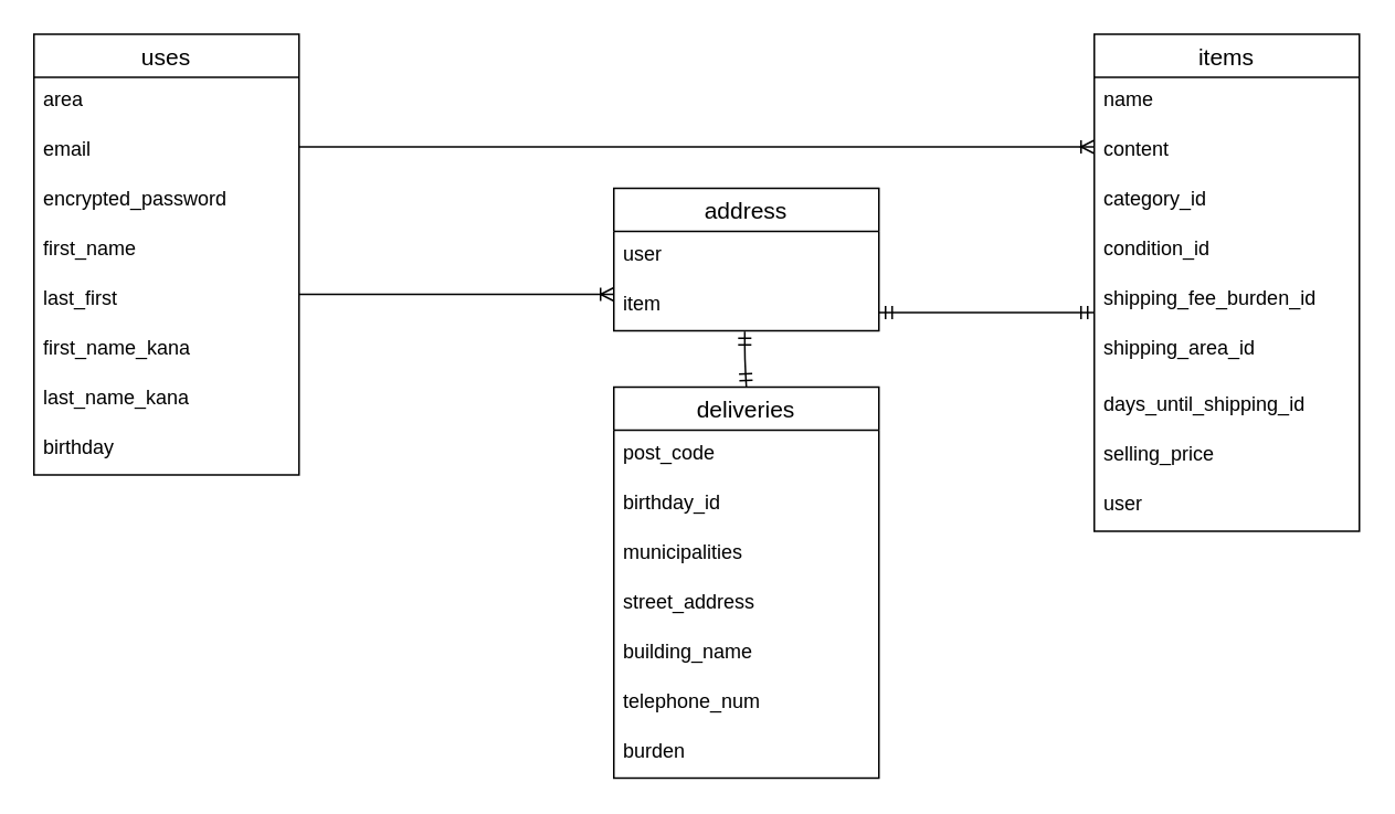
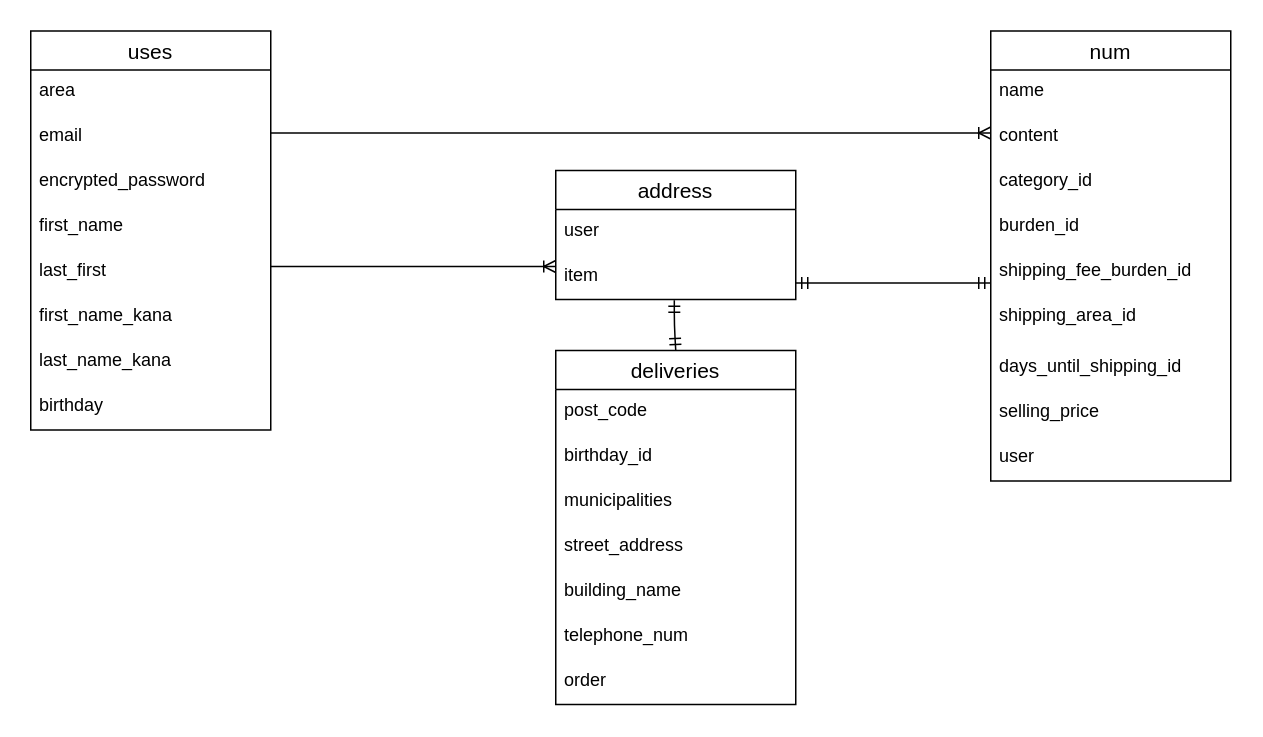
- <mxCell id="11" value="items" style="swimlane;fontStyle=0;childLayout=stackLayout;horizontal=1;startSize=26;horizontalStack=0;resizeParent=1;resizeParentMax=0;resizeLast=0;collapsible=1;marginBottom=0;align=center;fontSize=14;" parent="1" vertex="1"><mxGeometry x="660" y="20" width="160" height="300" as="geometry" /></mxCell>
+ <mxCell id="11" value="num" style="swimlane;fontStyle=0;childLayout=stackLayout;horizontal=1;startSize=26;horizontalStack=0;resizeParent=1;resizeParentMax=0;resizeLast=0;collapsible=1;marginBottom=0;align=center;fontSize=14;" parent="1" vertex="1"><mxGeometry x="660" y="20" width="160" height="300" as="geometry" /></mxCell>
- <mxCell id="15" value="condition_id" style="text;strokeColor=none;fillColor=none;spacingLeft=4;spacingRight=4;overflow=hidden;rotatable=0;points=[[0,0.5],[1,0.5]];portConstraint=eastwest;fontSize=12;" parent="11" vertex="1"><mxGeometry y="116" width="160" height="30" as="geometry" /></mxCell>
+ <mxCell id="15" value="burden_id" style="text;strokeColor=none;fillColor=none;spacingLeft=4;spacingRight=4;overflow=hidden;rotatable=0;points=[[0,0.5],[1,0.5]];portConstraint=eastwest;fontSize=12;" parent="11" vertex="1"><mxGeometry y="116" width="160" height="30" as="geometry" /></mxCell>
- <mxCell id="31" value="burden" style="text;strokeColor=none;fillColor=none;spacingLeft=4;spacingRight=4;overflow=hidden;rotatable=0;points=[[0,0.5],[1,0.5]];portConstraint=eastwest;fontSize=12;" parent="24" vertex="1"><mxGeometry y="206" width="160" height="30" as="geometry" /></mxCell>
+ <mxCell id="31" value="order" style="text;strokeColor=none;fillColor=none;spacingLeft=4;spacingRight=4;overflow=hidden;rotatable=0;points=[[0,0.5],[1,0.5]];portConstraint=eastwest;fontSize=12;" parent="24" vertex="1"><mxGeometry y="206" width="160" height="30" as="geometry" /></mxCell>
